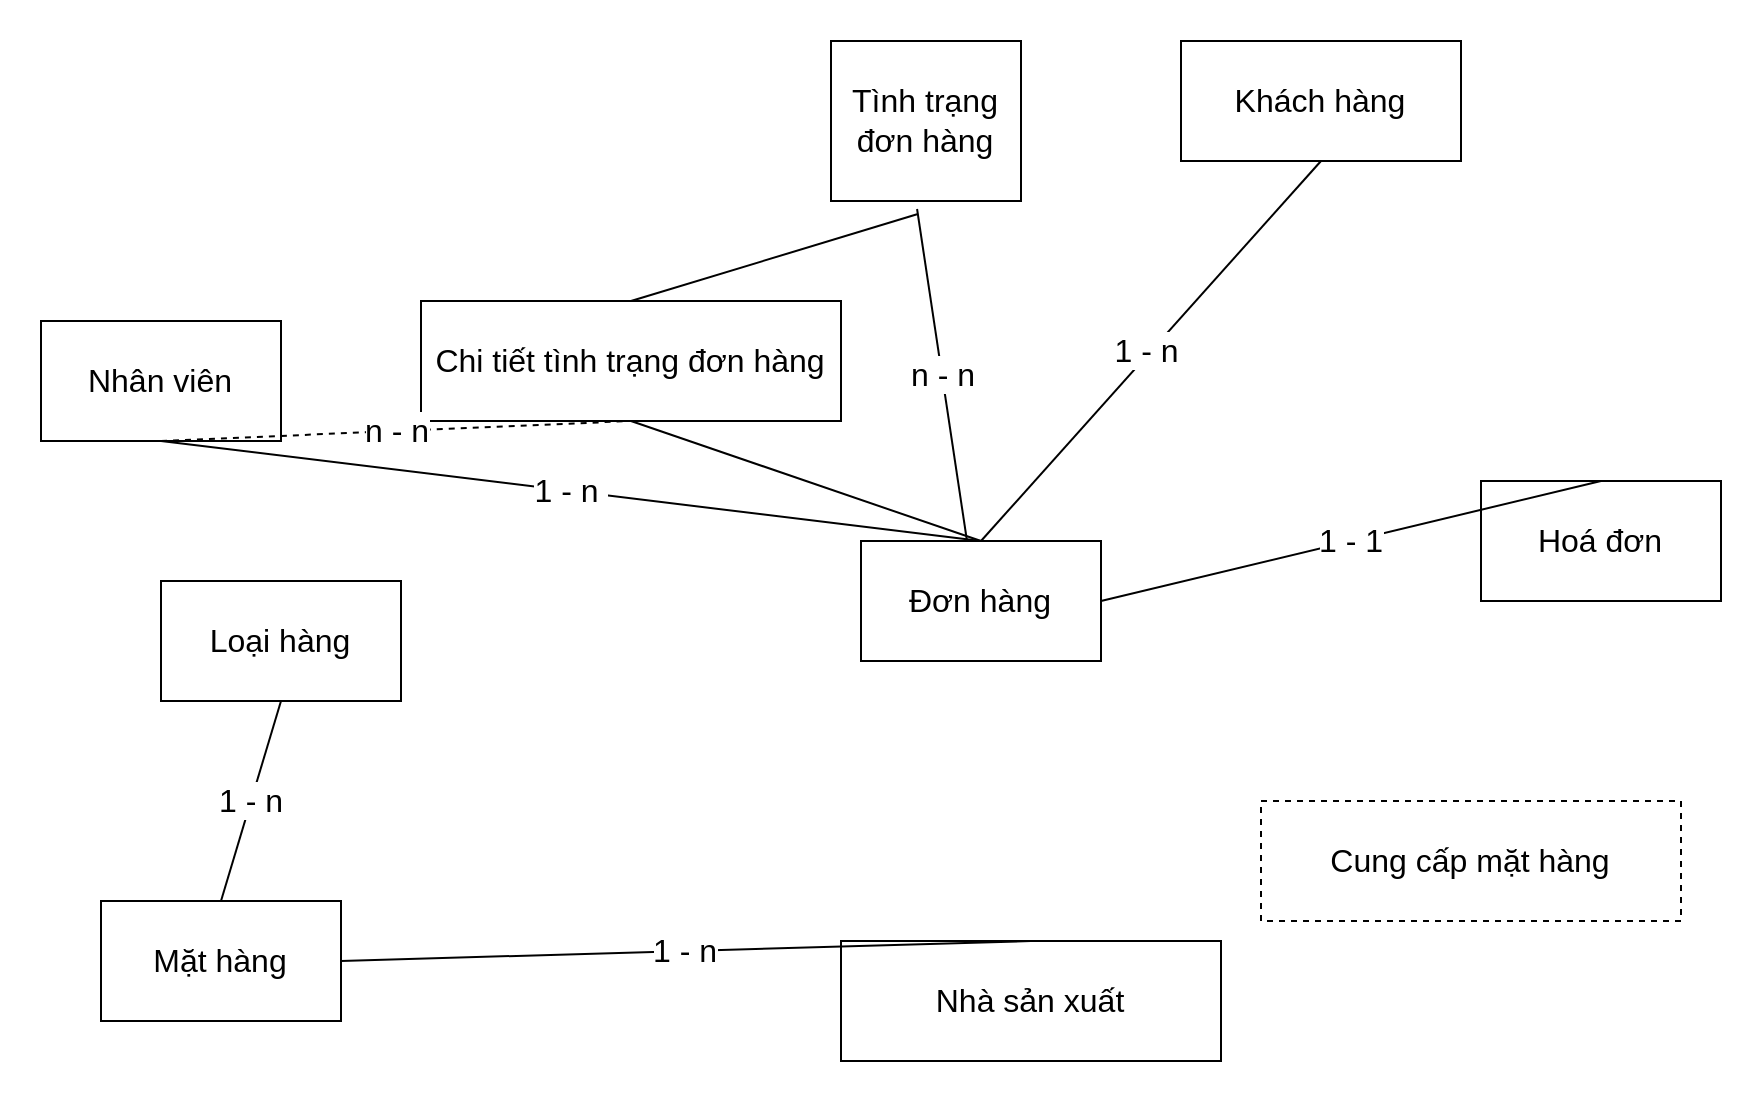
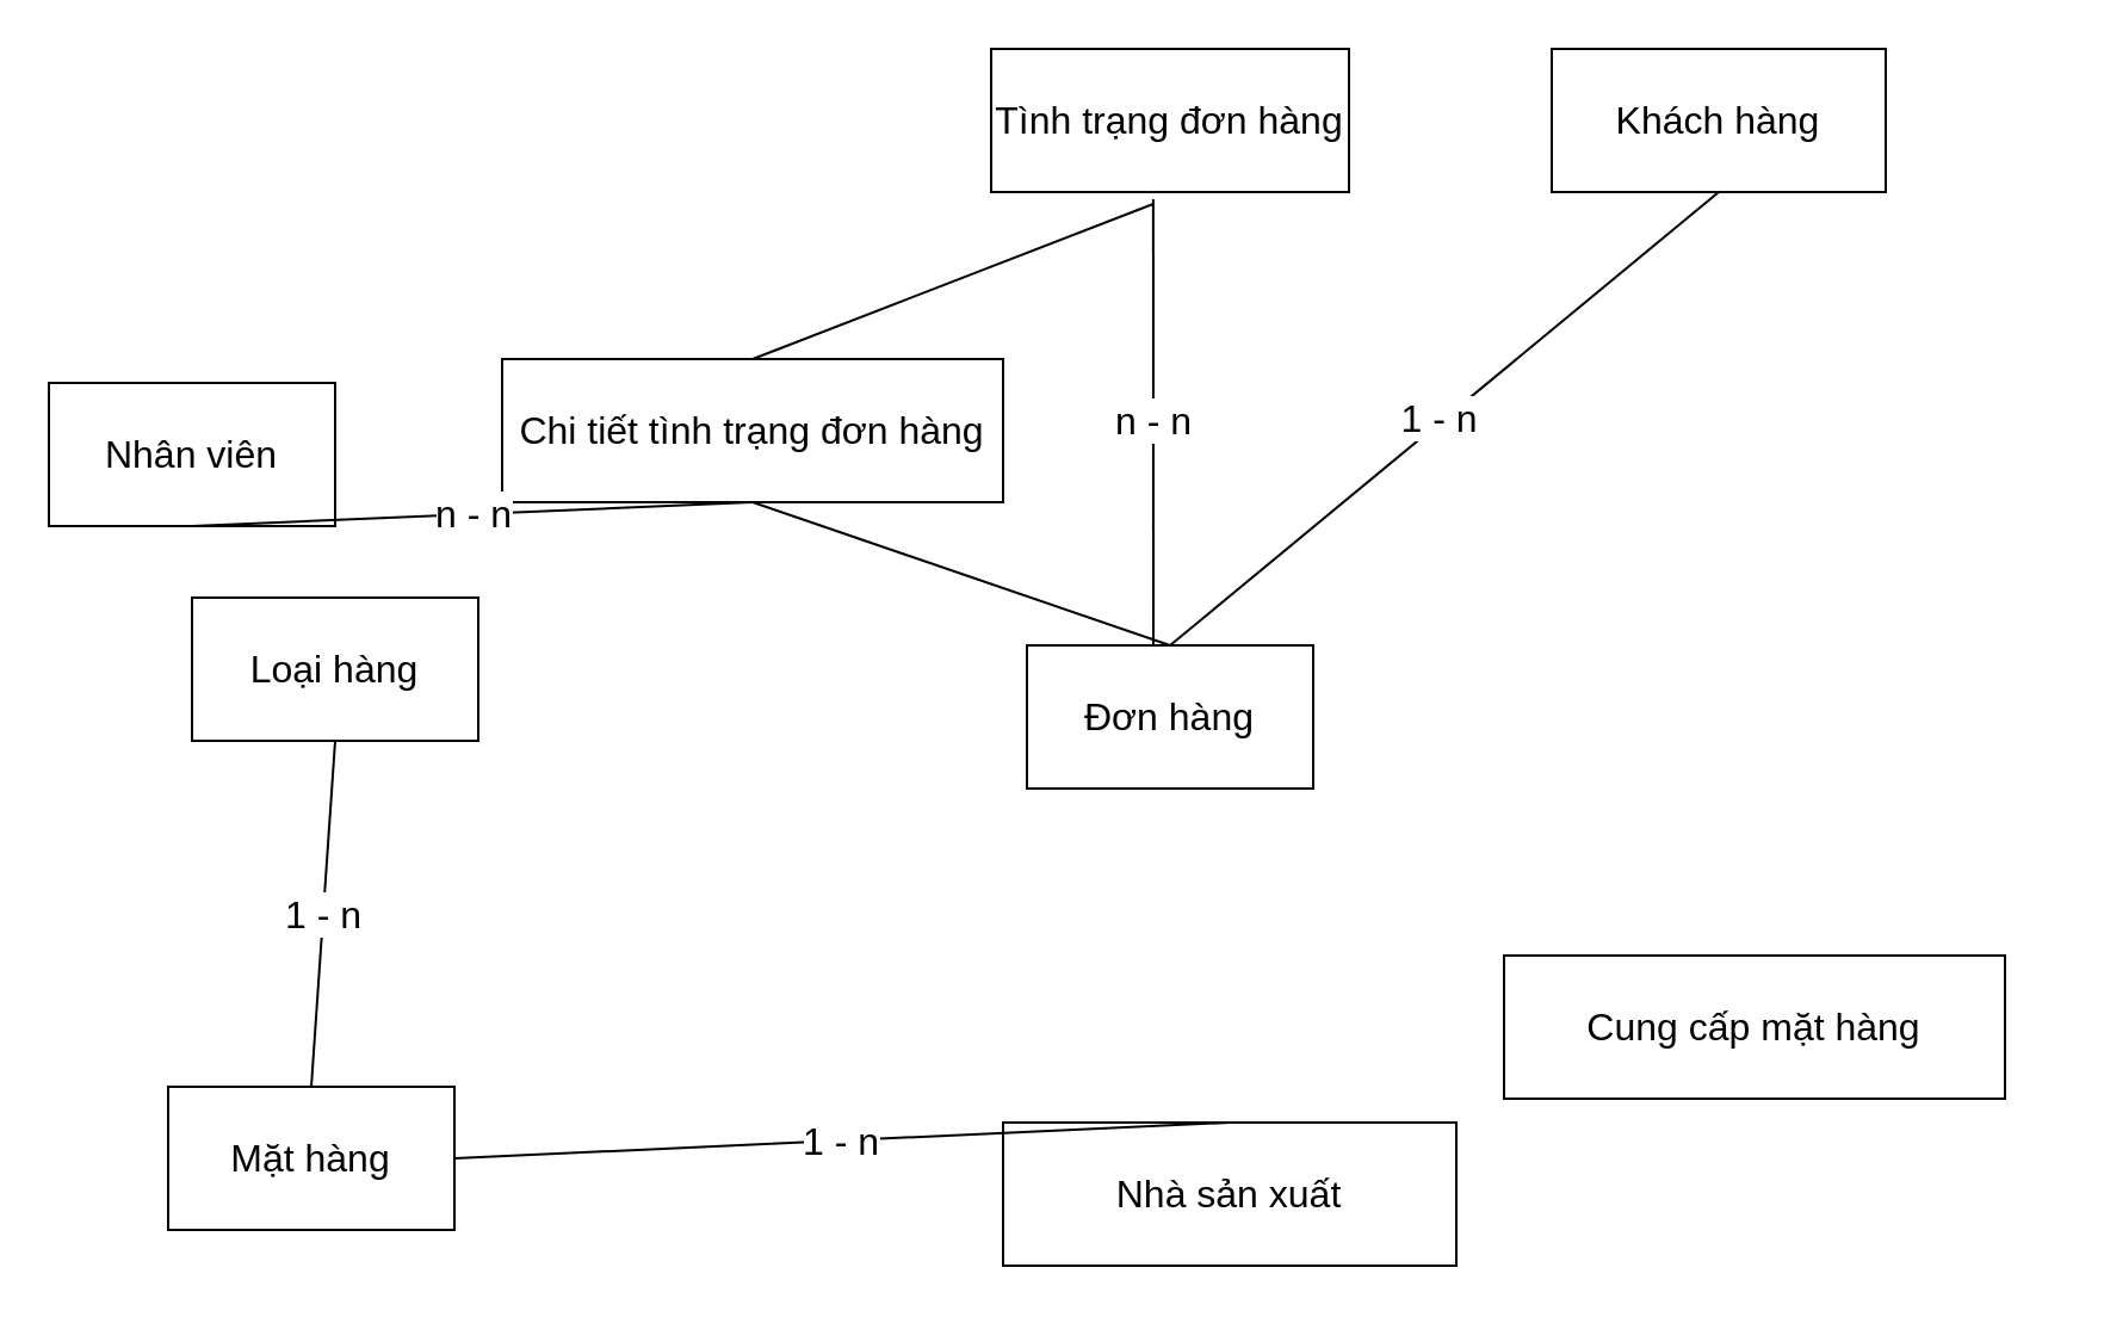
- <mxCell id="7" value="Khách hàng" style="rounded=0;whiteSpace=wrap;html=1;fontSize=16;" vertex="1" parent="1"><mxGeometry x="590" y="20" width="140" height="60" as="geometry" /></mxCell>
+ <mxCell id="7" value="Khách hàng" style="rounded=0;whiteSpace=wrap;html=1;fontSize=16;" vertex="1" parent="1"><mxGeometry x="650" y="20" width="140" height="60" as="geometry" /></mxCell>
- <mxCell id="8" value="Tình trạng đơn hàng" style="rounded=0;whiteSpace=wrap;html=1;fontSize=16;" vertex="1" parent="1"><mxGeometry x="415" y="20" width="95" height="80" as="geometry" /></mxCell>
+ <mxCell id="8" value="Tình trạng đơn hàng" style="rounded=0;whiteSpace=wrap;html=1;fontSize=16;" vertex="1" parent="1"><mxGeometry x="415" y="20" width="150" height="60" as="geometry" /></mxCell>
- <mxCell id="17" value="n - n" style="endArrow=none;html=1;rounded=0;fontSize=16;entryX=0.5;entryY=1;entryDx=0;entryDy=0;exitX=0.5;exitY=1;exitDx=0;exitDy=0;dashed=1;" edge="1" parent="1" source="2" target="9"><mxGeometry width="50" height="50" relative="1" as="geometry"><mxPoint x="140" y="240" as="sourcePoint" /><mxPoint x="190" y="190" as="targetPoint" /></mxGeometry></mxCell>
+ <mxCell id="17" value="n - n" style="endArrow=none;html=1;rounded=0;fontSize=16;entryX=0.5;entryY=1;entryDx=0;entryDy=0;exitX=0.5;exitY=1;exitDx=0;exitDy=0;" edge="1" parent="1" source="2" target="9"><mxGeometry width="50" height="50" relative="1" as="geometry"><mxPoint x="140" y="240" as="sourcePoint" /><mxPoint x="190" y="190" as="targetPoint" /></mxGeometry></mxCell>
- <mxCell id="13" value="1 - n&amp;nbsp;" style="endArrow=none;html=1;rounded=0;fontSize=16;entryX=0.5;entryY=1;entryDx=0;entryDy=0;exitX=0.5;exitY=0;exitDx=0;exitDy=0;" edge="1" parent="1" source="6" target="2"><mxGeometry width="50" height="50" relative="1" as="geometry"><mxPoint x="440" y="290" as="sourcePoint" /><mxPoint x="490" y="240" as="targetPoint" /></mxGeometry></mxCell>
- <mxCell id="15" value="1 - 1" style="endArrow=none;html=1;rounded=0;fontSize=16;entryX=1;entryY=0.5;entryDx=0;entryDy=0;exitX=0.5;exitY=0;exitDx=0;exitDy=0;" edge="1" parent="1" source="10" target="6"><mxGeometry width="50" height="50" relative="1" as="geometry"><mxPoint x="740" y="190" as="sourcePoint" /><mxPoint x="790" y="140" as="targetPoint" /></mxGeometry></mxCell>
- <mxCell id="10" value="Hoá đơn" style="rounded=0;whiteSpace=wrap;html=1;fontSize=16;" vertex="1" parent="1"><mxGeometry x="740" y="240" width="120" height="60" as="geometry" /></mxCell>
- <mxCell id="3" value="Loại hàng" style="rounded=0;whiteSpace=wrap;html=1;fontSize=16;" vertex="1" parent="1"><mxGeometry x="80" y="290" width="120" height="60" as="geometry" /></mxCell>
+ <mxCell id="3" value="Loại hàng" style="rounded=0;whiteSpace=wrap;html=1;fontSize=16;" vertex="1" parent="1"><mxGeometry x="80" y="250" width="120" height="60" as="geometry" /></mxCell>
- <mxCell id="11" value="Cung cấp mặt hàng" style="rounded=0;whiteSpace=wrap;html=1;fontSize=16;dashed=1;" vertex="1" parent="1"><mxGeometry x="630" y="400" width="210" height="60" as="geometry" /></mxCell>
+ <mxCell id="11" value="Cung cấp mặt hàng" style="rounded=0;whiteSpace=wrap;html=1;fontSize=16;" vertex="1" parent="1"><mxGeometry x="630" y="400" width="210" height="60" as="geometry" /></mxCell>
- <mxCell id="4" value="Mặt hàng&lt;br&gt;" style="rounded=0;whiteSpace=wrap;html=1;fontSize=16;" vertex="1" parent="1"><mxGeometry x="50" y="450" width="120" height="60" as="geometry" /></mxCell>
+ <mxCell id="4" value="Mặt hàng&lt;br&gt;" style="rounded=0;whiteSpace=wrap;html=1;fontSize=16;" vertex="1" parent="1"><mxGeometry x="70" y="455" width="120" height="60" as="geometry" /></mxCell>
